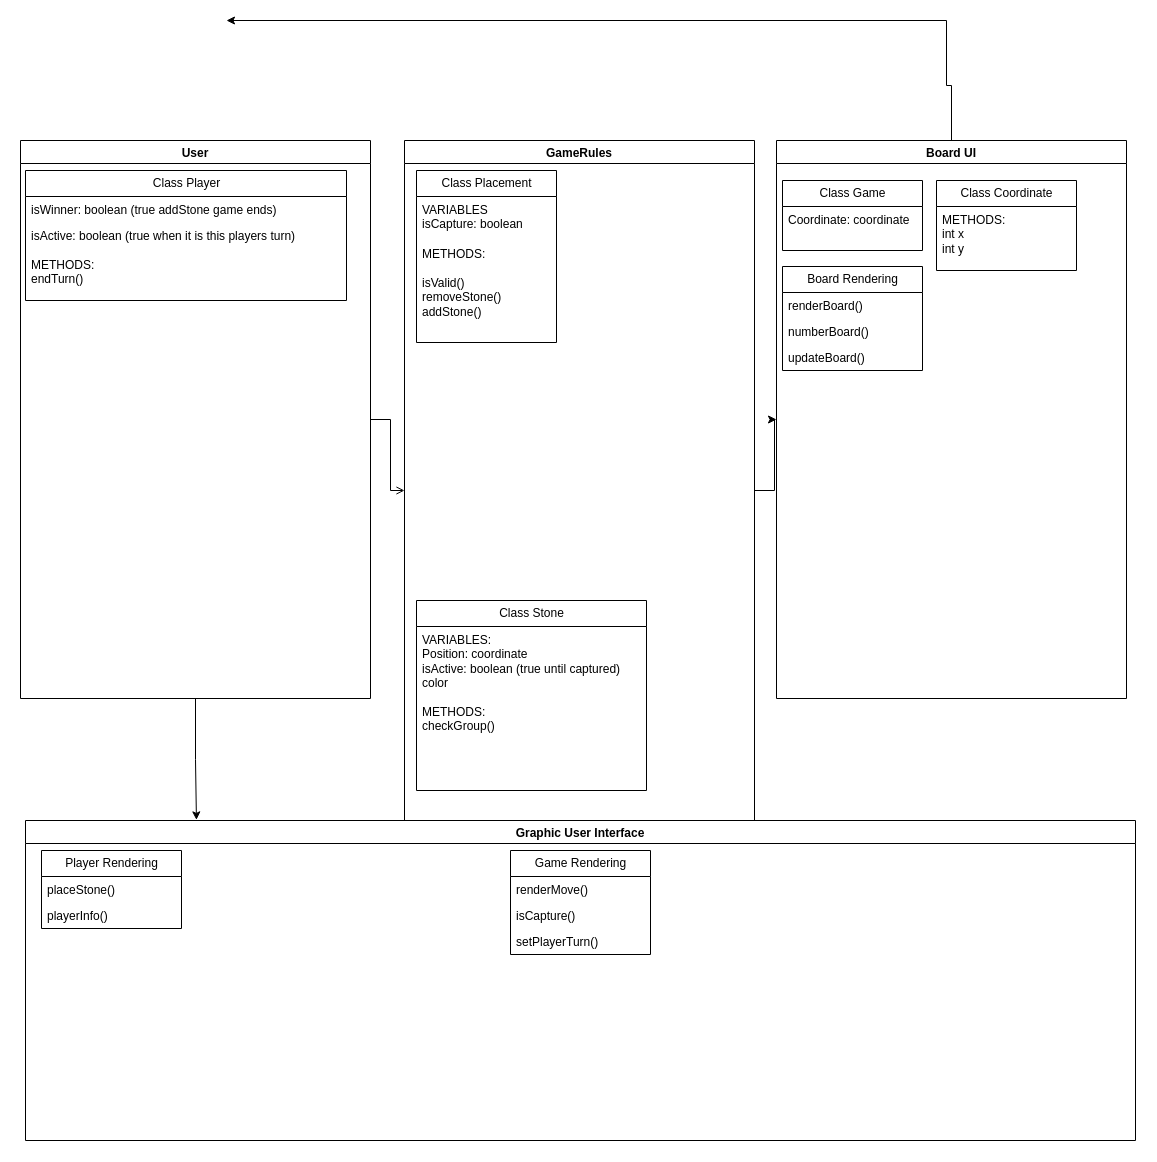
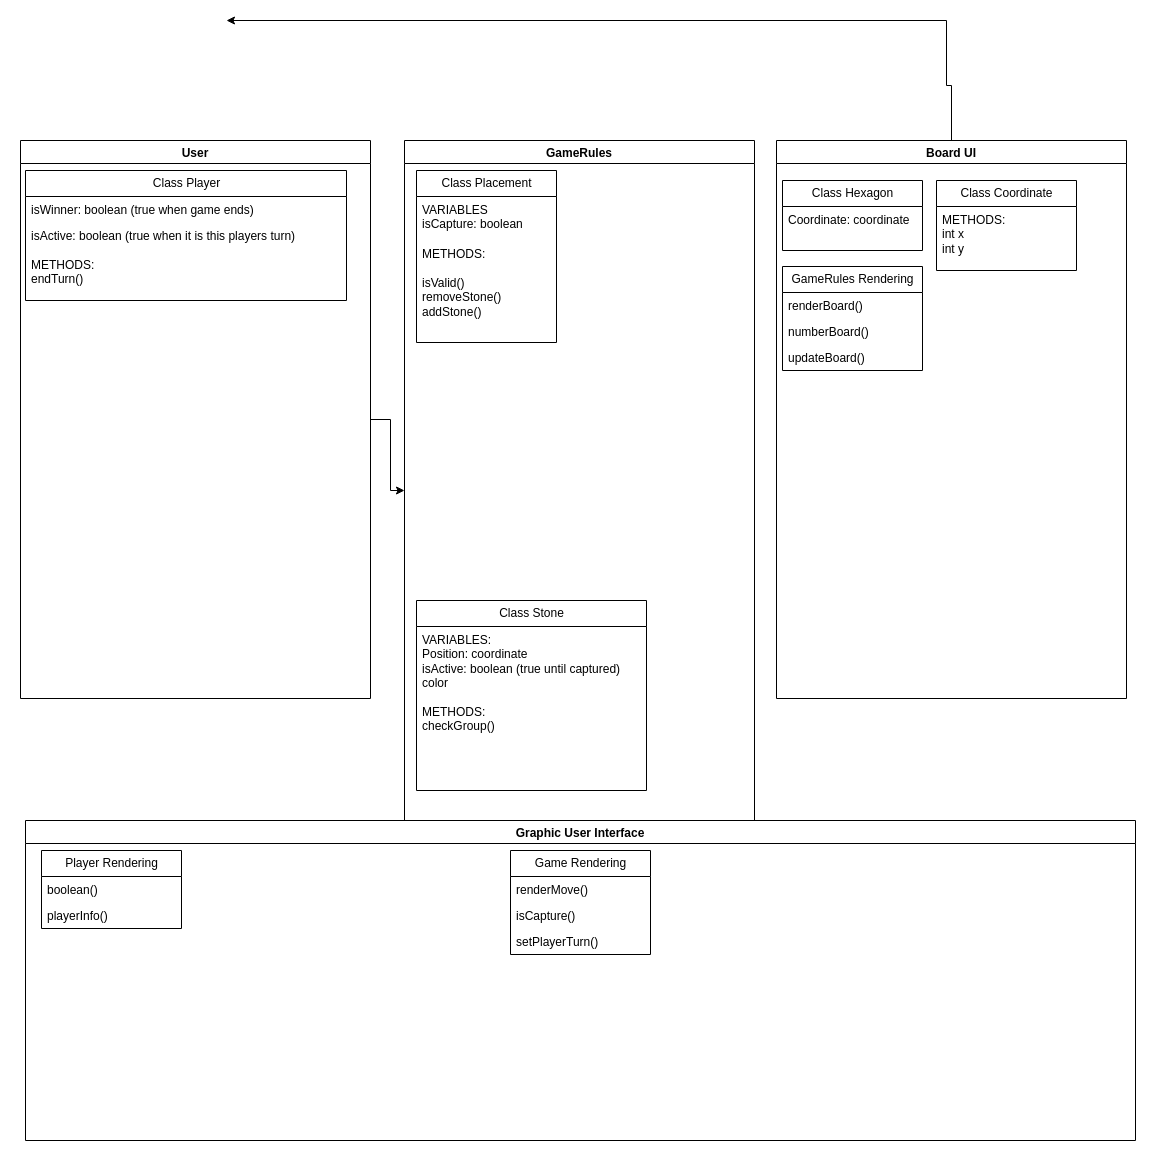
- <mxCell id="12" value="Class Game" style="swimlane;fontStyle=0;childLayout=stackLayout;horizontal=1;startSize=26;fillColor=none;horizontalStack=0;resizeParent=1;resizeParentMax=0;resizeLast=0;collapsible=1;marginBottom=0;html=1;" vertex="1" parent="11"><mxGeometry x="6" y="40" width="140" height="70" as="geometry"><mxRectangle x="12" y="30" width="130" height="30" as="alternateBounds" /></mxGeometry></mxCell>
+ <mxCell id="12" value="Class Hexagon" style="swimlane;fontStyle=0;childLayout=stackLayout;horizontal=1;startSize=26;fillColor=none;horizontalStack=0;resizeParent=1;resizeParentMax=0;resizeLast=0;collapsible=1;marginBottom=0;html=1;" vertex="1" parent="11"><mxGeometry x="6" y="40" width="140" height="70" as="geometry"><mxRectangle x="12" y="30" width="130" height="30" as="alternateBounds" /></mxGeometry></mxCell>
- <mxCell id="32" value="isWinner: boolean (true addStone game ends)" style="text;strokeColor=none;fillColor=none;align=left;verticalAlign=top;spacingLeft=4;spacingRight=4;overflow=hidden;rotatable=0;points=[[0,0.5],[1,0.5]];portConstraint=eastwest;whiteSpace=wrap;html=1;" parent="31" vertex="1"><mxGeometry y="26" width="321" height="26" as="geometry" /></mxCell>
+ <mxCell id="32" value="isWinner: boolean (true when game ends)" style="text;strokeColor=none;fillColor=none;align=left;verticalAlign=top;spacingLeft=4;spacingRight=4;overflow=hidden;rotatable=0;points=[[0,0.5],[1,0.5]];portConstraint=eastwest;whiteSpace=wrap;html=1;" parent="31" vertex="1"><mxGeometry y="26" width="321" height="26" as="geometry" /></mxCell>
- <mxCell id="16" value="Board Rendering" style="swimlane;fontStyle=0;childLayout=stackLayout;horizontal=1;startSize=26;fillColor=none;horizontalStack=0;resizeParent=1;resizeParentMax=0;resizeLast=0;collapsible=1;marginBottom=0;html=1;" parent="11" vertex="1"><mxGeometry x="6" y="126" width="140" height="104" as="geometry" /></mxCell>
+ <mxCell id="16" value="GameRules Rendering" style="swimlane;fontStyle=0;childLayout=stackLayout;horizontal=1;startSize=26;fillColor=none;horizontalStack=0;resizeParent=1;resizeParentMax=0;resizeLast=0;collapsible=1;marginBottom=0;html=1;" parent="11" vertex="1"><mxGeometry x="6" y="126" width="140" height="104" as="geometry" /></mxCell>
- <mxCell id="2" style="edgeStyle=orthogonalEdgeStyle;rounded=0;orthogonalLoop=1;jettySize=auto;html=1;exitX=1;exitY=0.5;exitDx=0;exitDy=0;entryX=0;entryY=0.5;entryDx=0;entryDy=0;" parent="1" source="3" target="11" edge="1"><mxGeometry relative="1" as="geometry" /></mxCell>
- <mxCell id="20" style="edgeStyle=orthogonalEdgeStyle;rounded=0;orthogonalLoop=1;jettySize=auto;html=1;exitX=1;exitY=0.5;exitDx=0;exitDy=0;entryX=0;entryY=0.5;entryDx=0;entryDy=0;endArrow=open;" parent="1" source="21" target="3" edge="1"><mxGeometry relative="1" as="geometry" /></mxCell>
+ <mxCell id="20" style="edgeStyle=orthogonalEdgeStyle;rounded=0;orthogonalLoop=1;jettySize=auto;html=1;exitX=1;exitY=0.5;exitDx=0;exitDy=0;entryX=0;entryY=0.5;entryDx=0;entryDy=0;" parent="1" source="21" target="3" edge="1"><mxGeometry relative="1" as="geometry" /></mxCell>
- <mxCell id="26" style="edgeStyle=orthogonalEdgeStyle;rounded=0;orthogonalLoop=1;jettySize=auto;html=1;exitX=0.5;exitY=1;exitDx=0;exitDy=0;entryX=0.154;entryY=-0.002;entryDx=0;entryDy=0;entryPerimeter=0;" parent="1" source="21" target="22" edge="1"><mxGeometry relative="1" as="geometry" /></mxCell>
- <mxCell id="24" value="placeStone()" style="text;strokeColor=none;fillColor=none;align=left;verticalAlign=top;spacingLeft=4;spacingRight=4;overflow=hidden;rotatable=0;points=[[0,0.5],[1,0.5]];portConstraint=eastwest;whiteSpace=wrap;html=1;" parent="23" vertex="1"><mxGeometry y="26" width="140" height="26" as="geometry" /></mxCell>
+ <mxCell id="24" value="boolean()" style="text;strokeColor=none;fillColor=none;align=left;verticalAlign=top;spacingLeft=4;spacingRight=4;overflow=hidden;rotatable=0;points=[[0,0.5],[1,0.5]];portConstraint=eastwest;whiteSpace=wrap;html=1;" parent="23" vertex="1"><mxGeometry y="26" width="140" height="26" as="geometry" /></mxCell>
